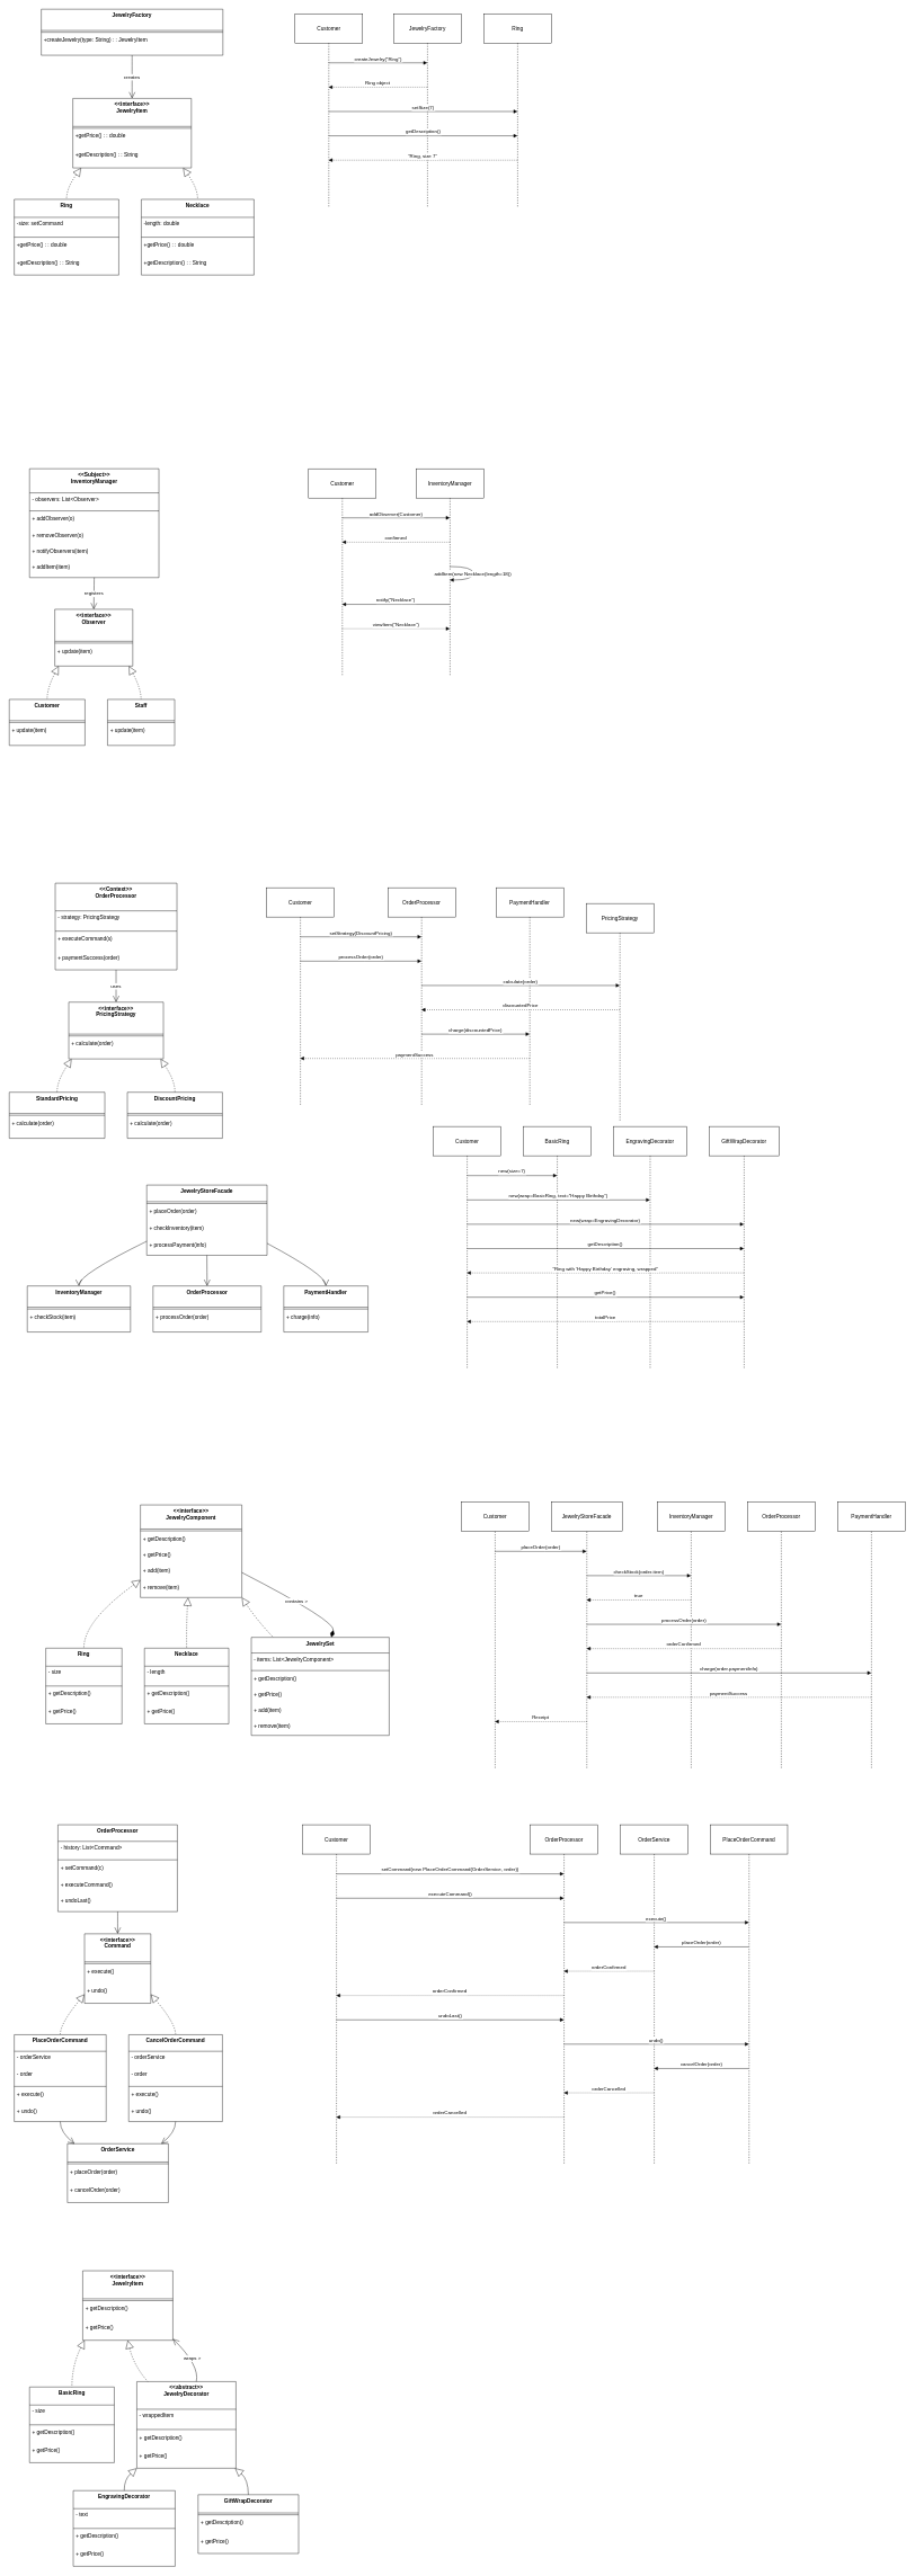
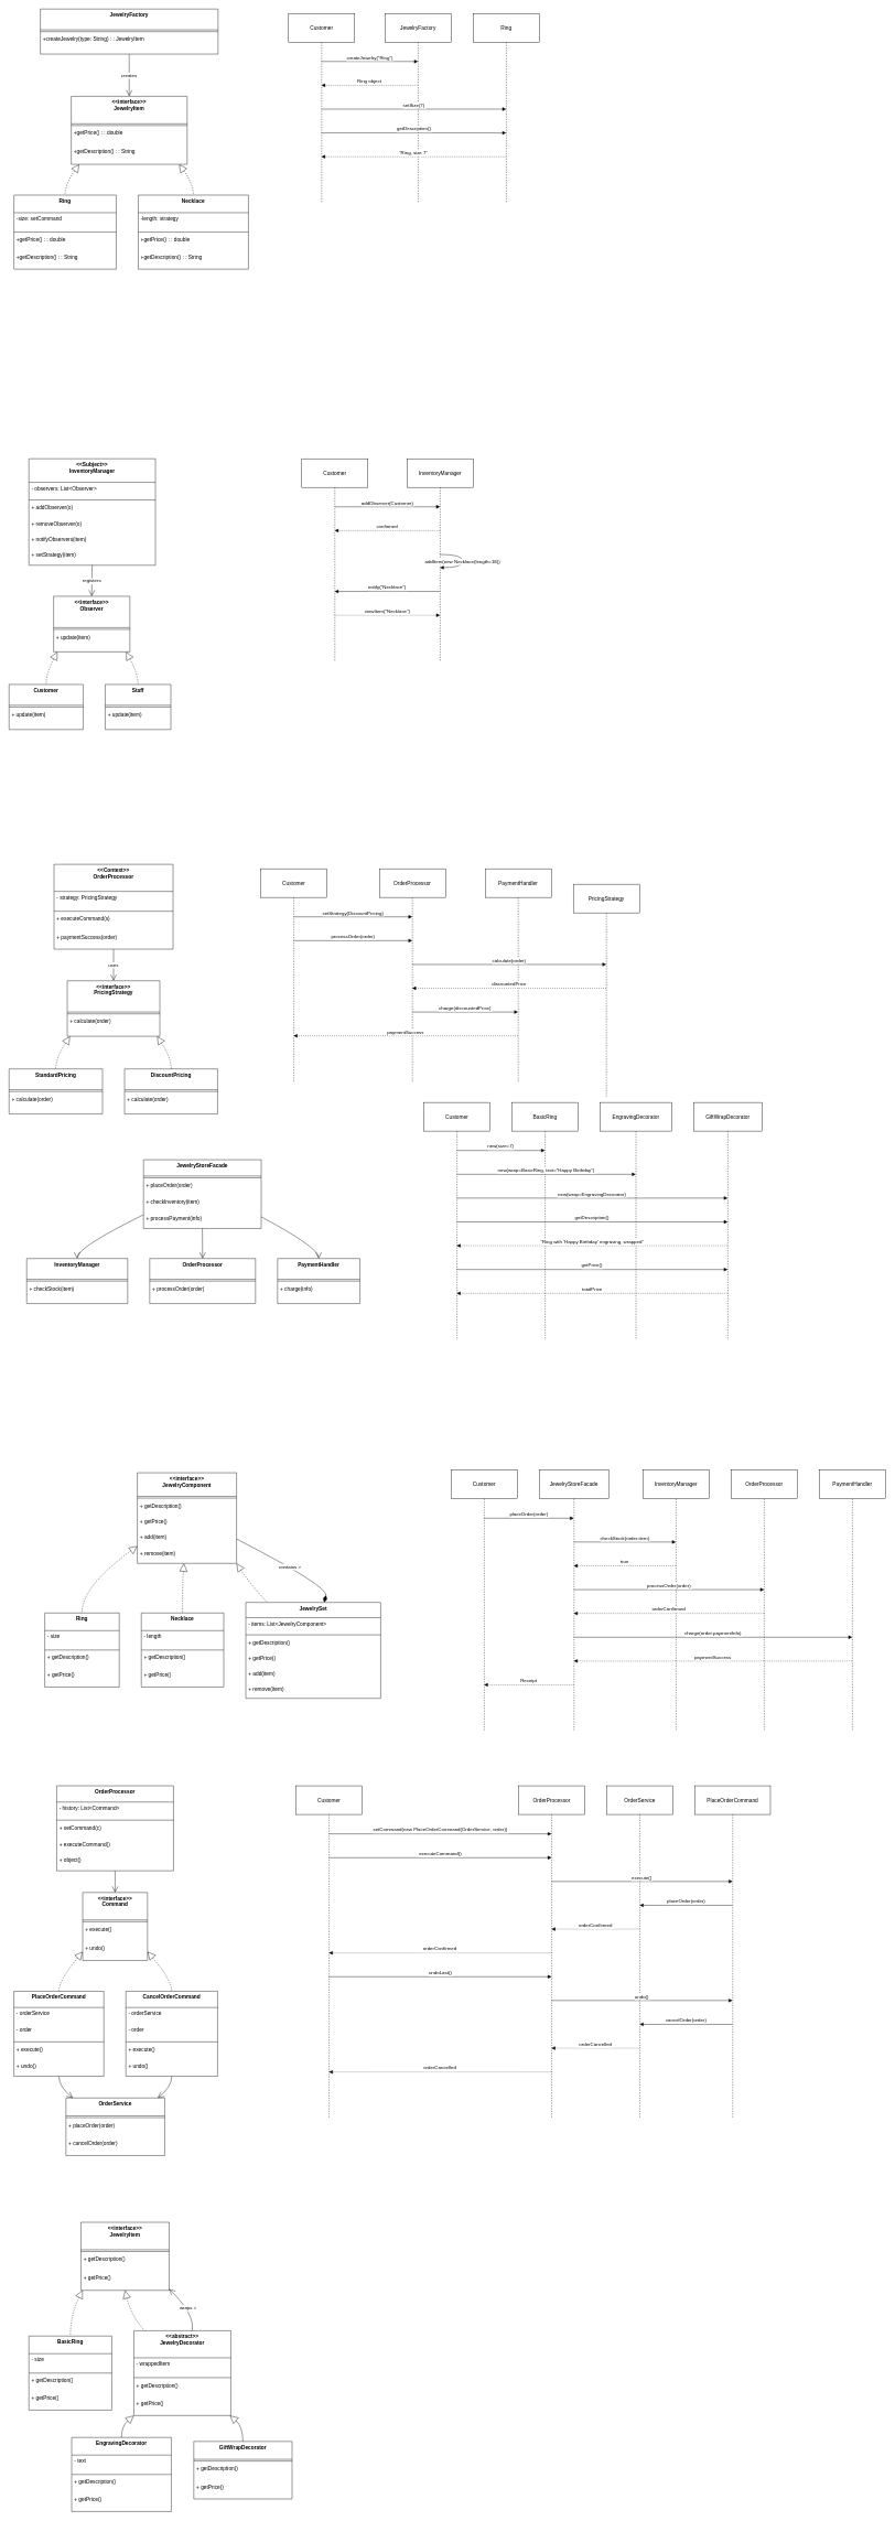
- <mxCell id="15" value="-length: double" style="text;strokeColor=none;fillColor=none;align=left;verticalAlign=top;spacingLeft=4;spacingRight=4;overflow=hidden;rotatable=0;points=[[0,0.5],[1,0.5]];portConstraint=eastwest;" vertex="1" parent="14"><mxGeometry y="40" width="250" height="40" as="geometry" /></mxCell>
+ <mxCell id="15" value="-length: strategy" style="text;strokeColor=none;fillColor=none;align=left;verticalAlign=top;spacingLeft=4;spacingRight=4;overflow=hidden;rotatable=0;points=[[0,0.5],[1,0.5]];portConstraint=eastwest;" vertex="1" parent="14"><mxGeometry y="40" width="250" height="40" as="geometry" /></mxCell>
- <mxCell id="36" value="+ addItem(item)" style="text;strokeColor=none;fillColor=none;align=left;verticalAlign=top;spacingLeft=4;spacingRight=4;overflow=hidden;rotatable=0;points=[[0,0.5],[1,0.5]];portConstraint=eastwest;" vertex="1" parent="30"><mxGeometry y="205.538" width="287" height="36" as="geometry" /></mxCell>
+ <mxCell id="36" value="+ setStrategy(item)" style="text;strokeColor=none;fillColor=none;align=left;verticalAlign=top;spacingLeft=4;spacingRight=4;overflow=hidden;rotatable=0;points=[[0,0.5],[1,0.5]];portConstraint=eastwest;" vertex="1" parent="30"><mxGeometry y="205.538" width="287" height="36" as="geometry" /></mxCell>
- <mxCell id="142" value="+ undoLast()" style="text;strokeColor=none;fillColor=none;align=left;verticalAlign=top;spacingLeft=4;spacingRight=4;overflow=hidden;rotatable=0;points=[[0,0.5],[1,0.5]];portConstraint=eastwest;" vertex="1" parent="137"><mxGeometry y="155.8" width="265" height="37" as="geometry" /></mxCell>
+ <mxCell id="142" value="+ object()" style="text;strokeColor=none;fillColor=none;align=left;verticalAlign=top;spacingLeft=4;spacingRight=4;overflow=hidden;rotatable=0;points=[[0,0.5],[1,0.5]];portConstraint=eastwest;" vertex="1" parent="137"><mxGeometry y="155.8" width="265" height="37" as="geometry" /></mxCell>
